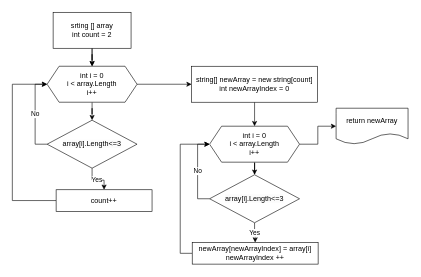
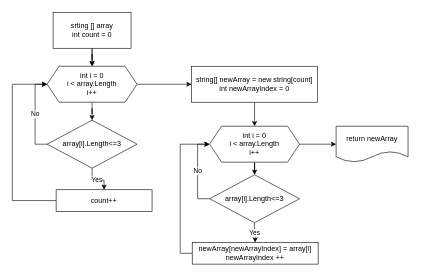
- <mxCell id="4" value="srting [] array&lt;br&gt;int count = 2" style="rounded=0;whiteSpace=wrap;html=1;" vertex="1" parent="1"><mxGeometry x="88" y="20" width="130" height="60" as="geometry" /></mxCell>
+ <mxCell id="4" value="srting [] array&lt;br&gt;int count = 0" style="rounded=0;whiteSpace=wrap;html=1;" vertex="1" parent="1"><mxGeometry x="88" y="20" width="130" height="60" as="geometry" /></mxCell>
- <mxCell id="23" value="return newArray" style="shape=document;whiteSpace=wrap;html=1;boundedLbl=1;" vertex="1" parent="1"><mxGeometry x="560" y="180" width="120" height="60" as="geometry" /></mxCell>
+ <mxCell id="23" value="return newArray" style="shape=document;whiteSpace=wrap;html=1;boundedLbl=1;" vertex="1" parent="1"><mxGeometry x="560" y="210" width="120" height="60" as="geometry" /></mxCell>
